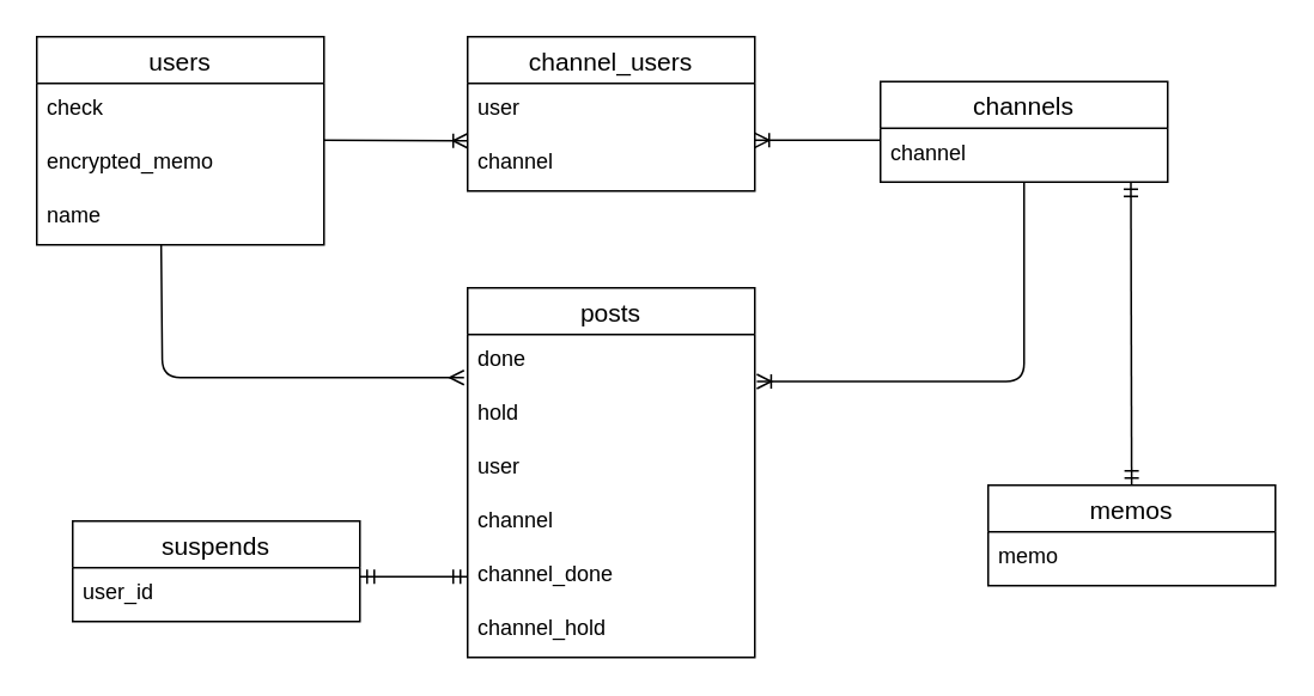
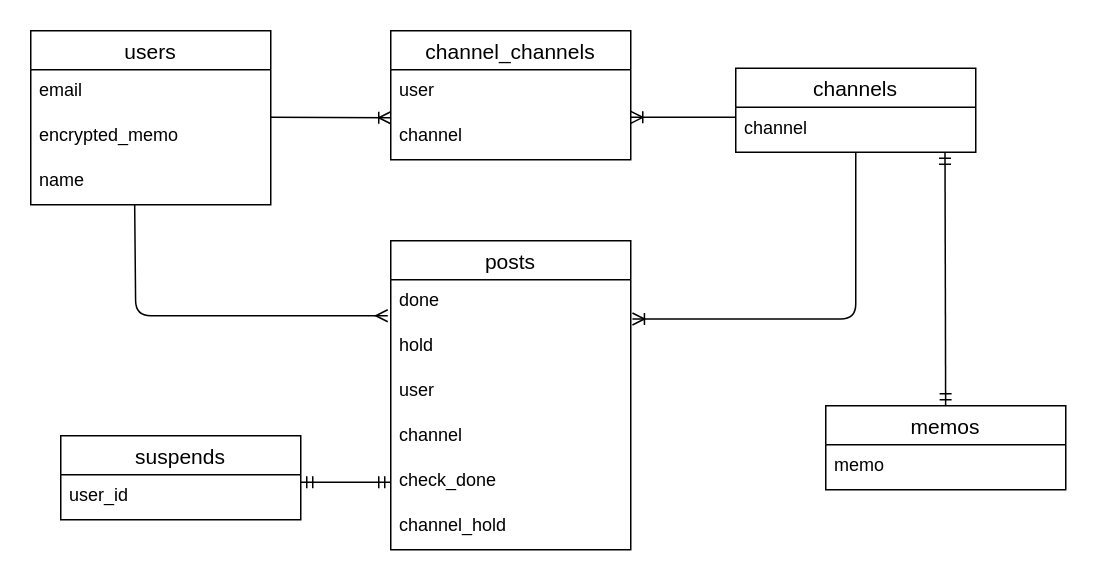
- <mxCell id="17" value="channel_users" style="swimlane;fontStyle=0;childLayout=stackLayout;horizontal=1;startSize=26;horizontalStack=0;resizeParent=1;resizeParentMax=0;resizeLast=0;collapsible=1;marginBottom=0;align=center;fontSize=14;" parent="1" vertex="1"><mxGeometry x="260" y="20" width="160" height="86" as="geometry" /></mxCell>
+ <mxCell id="17" value="channel_channels" style="swimlane;fontStyle=0;childLayout=stackLayout;horizontal=1;startSize=26;horizontalStack=0;resizeParent=1;resizeParentMax=0;resizeLast=0;collapsible=1;marginBottom=0;align=center;fontSize=14;" parent="1" vertex="1"><mxGeometry x="260" y="20" width="160" height="86" as="geometry" /></mxCell>
- <mxCell id="3" value="check" style="text;strokeColor=none;fillColor=none;spacingLeft=4;spacingRight=4;overflow=hidden;rotatable=0;points=[[0,0.5],[1,0.5]];portConstraint=eastwest;fontSize=12;" parent="2" vertex="1"><mxGeometry y="26" width="160" height="30" as="geometry" /></mxCell>
+ <mxCell id="3" value="email" style="text;strokeColor=none;fillColor=none;spacingLeft=4;spacingRight=4;overflow=hidden;rotatable=0;points=[[0,0.5],[1,0.5]];portConstraint=eastwest;fontSize=12;" parent="2" vertex="1"><mxGeometry y="26" width="160" height="30" as="geometry" /></mxCell>
- <mxCell id="13" value="channel_done" style="text;strokeColor=none;fillColor=none;spacingLeft=4;spacingRight=4;overflow=hidden;rotatable=0;points=[[0,0.5],[1,0.5]];portConstraint=eastwest;fontSize=12;" parent="8" vertex="1"><mxGeometry y="146" width="160" height="30" as="geometry" /></mxCell>
+ <mxCell id="13" value="check_done" style="text;strokeColor=none;fillColor=none;spacingLeft=4;spacingRight=4;overflow=hidden;rotatable=0;points=[[0,0.5],[1,0.5]];portConstraint=eastwest;fontSize=12;" parent="8" vertex="1"><mxGeometry y="146" width="160" height="30" as="geometry" /></mxCell>
